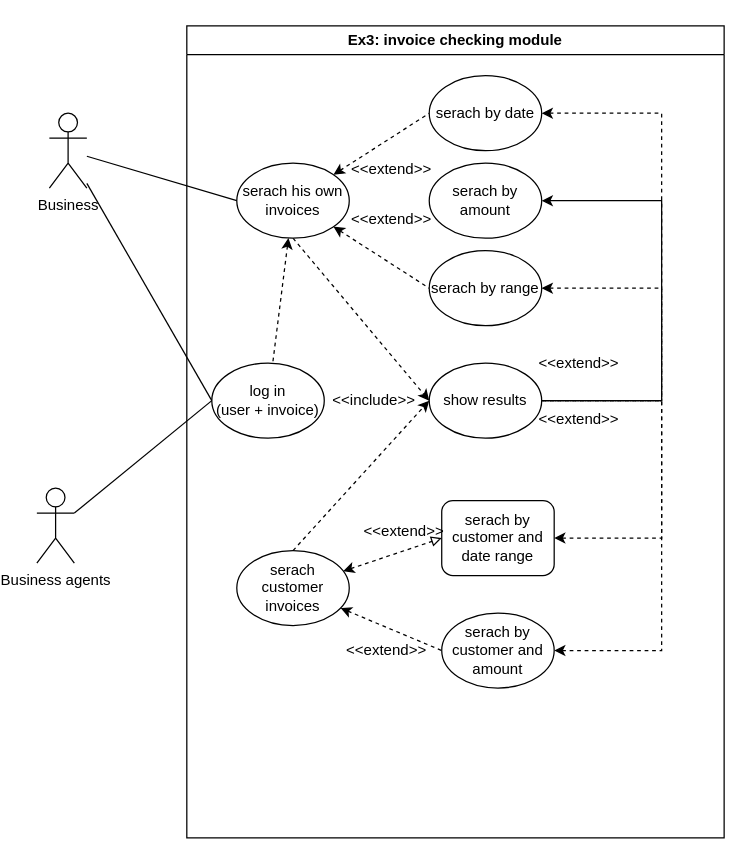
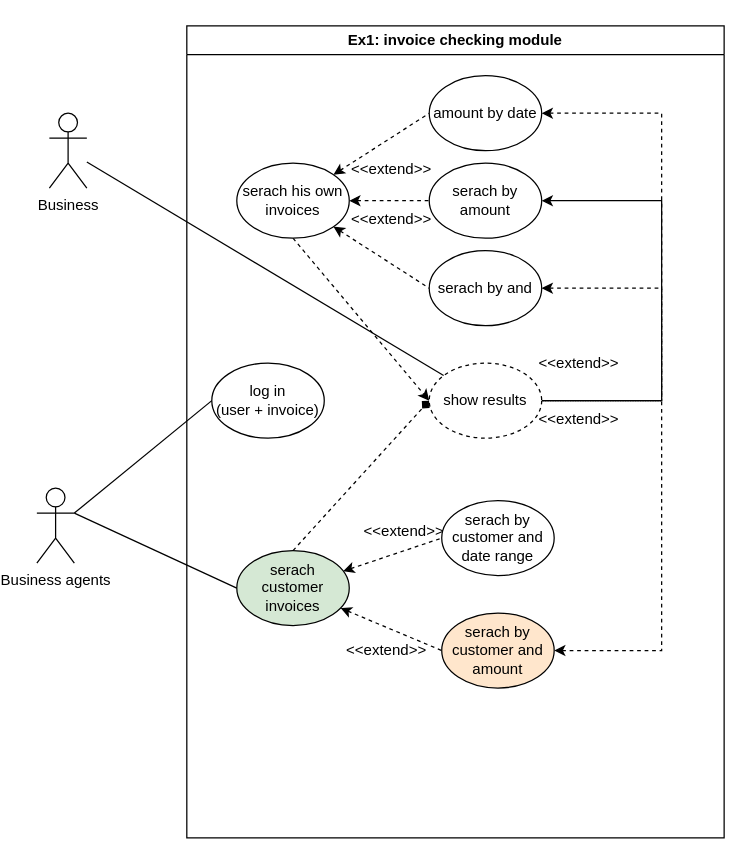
- <mxCell id="2" value="&lt;b&gt;Ex3: invoice checking module&lt;/b&gt;" style="swimlane;whiteSpace=wrap;html=1;swimlaneLine=1;strokeColor=default;fillColor=#FFFFFF;fillStyle=auto;" parent="1" vertex="1"><mxGeometry x="140" y="20" width="430" height="650" as="geometry"><mxRectangle x="220" y="50" width="130" height="30" as="alternateBounds" /></mxGeometry></mxCell>
+ <mxCell id="2" value="&lt;b&gt;Ex1: invoice checking module&lt;/b&gt;" style="swimlane;whiteSpace=wrap;html=1;swimlaneLine=1;strokeColor=default;fillColor=#FFFFFF;fillStyle=auto;" parent="1" vertex="1"><mxGeometry x="140" y="20" width="430" height="650" as="geometry"><mxRectangle x="220" y="50" width="130" height="30" as="alternateBounds" /></mxGeometry></mxCell>
- <mxCell id="10" value="serach by date" style="ellipse;whiteSpace=wrap;html=1;" vertex="1" parent="2"><mxGeometry x="194" y="40" width="90" height="60" as="geometry" /></mxCell>
+ <mxCell id="10" value="amount by date" style="ellipse;whiteSpace=wrap;html=1;" vertex="1" parent="2"><mxGeometry x="194" y="40" width="90" height="60" as="geometry" /></mxCell>
- <mxCell id="32" style="rounded=0;orthogonalLoop=1;jettySize=auto;html=1;entryX=0;entryY=0.5;entryDx=0;entryDy=0;endArrow=none;endFill=0;" parent="1" source="33" target="8" edge="1"><mxGeometry relative="1" as="geometry" /></mxCell>
- <mxCell id="31" style="rounded=0;orthogonalLoop=1;jettySize=auto;html=1;entryX=0;entryY=0.5;entryDx=0;entryDy=0;endArrow=none;endFill=0;" parent="1" source="33" target="3" edge="1"><mxGeometry relative="1" as="geometry" /></mxCell>
+ <mxCell id="31" style="rounded=0;orthogonalLoop=1;jettySize=auto;html=1;endArrow=none;endFill=0;" parent="1" source="33" target="27" edge="1"><mxGeometry relative="1" as="geometry" /></mxCell>
- <mxCell id="12" value="serach by range" style="ellipse;whiteSpace=wrap;html=1;" vertex="1" parent="2"><mxGeometry x="194" y="180" width="90" height="60" as="geometry" /></mxCell>
+ <mxCell id="12" value="serach by and" style="ellipse;whiteSpace=wrap;html=1;" vertex="1" parent="2"><mxGeometry x="194" y="180" width="90" height="60" as="geometry" /></mxCell>
- <mxCell id="5" style="rounded=0;orthogonalLoop=1;jettySize=auto;html=1;dashed=1;startArrow=classic;startFill=1;endArrow=none;endFill=0;" edge="1" parent="2" source="8" target="3"><mxGeometry relative="1" as="geometry" /></mxCell>
+ <mxCell id="5" style="rounded=0;orthogonalLoop=1;jettySize=auto;html=1;entryX=0;entryY=0.5;entryDx=0;entryDy=0;dashed=1;startArrow=classic;startFill=1;endArrow=none;endFill=0;" edge="1" parent="2" source="8" target="14"><mxGeometry relative="1" as="geometry" /></mxCell>
- <mxCell id="28" value="&amp;lt;&amp;lt;include&amp;gt;&amp;gt;" style="text;html=1;align=center;verticalAlign=middle;whiteSpace=wrap;rounded=0;" vertex="1" parent="2"><mxGeometry x="120" y="285" width="60" height="30" as="geometry" /></mxCell>
- <mxCell id="27" value="show results" style="ellipse;whiteSpace=wrap;html=1;" vertex="1" parent="2"><mxGeometry x="194" y="270" width="90" height="60" as="geometry" /></mxCell>
+ <mxCell id="27" value="show results" style="ellipse;whiteSpace=wrap;html=1;dashed=1;" vertex="1" parent="2"><mxGeometry x="194" y="270" width="90" height="60" as="geometry" /></mxCell>
- <mxCell id="19" style="rounded=0;orthogonalLoop=1;jettySize=auto;html=1;entryX=0;entryY=0.5;entryDx=0;entryDy=0;exitX=0.5;exitY=0;exitDx=0;exitDy=0;dashed=1;" edge="1" parent="2" source="20" target="27"><mxGeometry relative="1" as="geometry" /></mxCell>
+ <mxCell id="19" style="rounded=0;orthogonalLoop=1;jettySize=auto;html=1;entryX=0;entryY=0.5;entryDx=0;entryDy=0;exitX=0.5;exitY=0;exitDx=0;exitDy=0;dashed=1;endArrow=diamond;" edge="1" parent="2" source="20" target="27"><mxGeometry relative="1" as="geometry" /></mxCell>
- <mxCell id="22" value="serach by customer and date range" style="whiteSpace=wrap;html=1;rounded=1;" vertex="1" parent="2"><mxGeometry x="204" y="380" width="90" height="60" as="geometry" /></mxCell>
+ <mxCell id="22" value="serach by customer and date range" style="ellipse;whiteSpace=wrap;html=1;" vertex="1" parent="2"><mxGeometry x="204" y="380" width="90" height="60" as="geometry" /></mxCell>
- <mxCell id="21" style="rounded=0;orthogonalLoop=1;jettySize=auto;html=1;entryX=1;entryY=0.5;entryDx=0;entryDy=0;dashed=1;edgeStyle=orthogonalEdgeStyle;startArrow=classic;startFill=1;endArrow=none;endFill=0;" edge="1" parent="2" source="22" target="27"><mxGeometry relative="1" as="geometry"><mxPoint x="375" y="390" as="targetPoint" /><Array as="points"><mxPoint x="380" y="410" /><mxPoint x="380" y="300" /></Array></mxGeometry></mxCell>
- <mxCell id="17" style="rounded=0;orthogonalLoop=1;jettySize=auto;html=1;entryX=0;entryY=0.5;entryDx=0;entryDy=0;startArrow=classic;startFill=1;dashed=1;endArrow=block;endFill=0;" edge="1" parent="2" source="20" target="22"><mxGeometry relative="1" as="geometry" /></mxCell>
+ <mxCell id="17" style="rounded=0;orthogonalLoop=1;jettySize=auto;html=1;entryX=0;entryY=0.5;entryDx=0;entryDy=0;startArrow=classic;startFill=1;dashed=1;endArrow=none;endFill=0;" edge="1" parent="2" source="20" target="22"><mxGeometry relative="1" as="geometry" /></mxCell>
+ <mxCell id="36" style="rounded=0;orthogonalLoop=1;jettySize=auto;html=1;entryX=0;entryY=0.5;entryDx=0;entryDy=0;endArrow=none;endFill=0;exitX=1;exitY=0.333;exitDx=0;exitDy=0;exitPerimeter=0;" edge="1" parent="1" target="20" source="34"><mxGeometry relative="1" as="geometry"><mxPoint x="60" y="490" as="sourcePoint" /></mxGeometry></mxCell>
- <mxCell id="20" value="serach customer invoices" style="ellipse;whiteSpace=wrap;html=1;" vertex="1" parent="2"><mxGeometry x="40" y="420" width="90" height="60" as="geometry" /></mxCell>
+ <mxCell id="20" value="serach customer invoices" style="ellipse;whiteSpace=wrap;html=1;fillColor=#d5e8d4;" vertex="1" parent="2"><mxGeometry x="40" y="420" width="90" height="60" as="geometry" /></mxCell>
- <mxCell id="24" value="serach by customer and amount" style="ellipse;whiteSpace=wrap;html=1;" vertex="1" parent="2"><mxGeometry x="204" y="470" width="90" height="60" as="geometry" /></mxCell>
+ <mxCell id="24" value="serach by customer and amount" style="ellipse;whiteSpace=wrap;html=1;fillColor=#ffe6cc;" vertex="1" parent="2"><mxGeometry x="204" y="470" width="90" height="60" as="geometry" /></mxCell>
